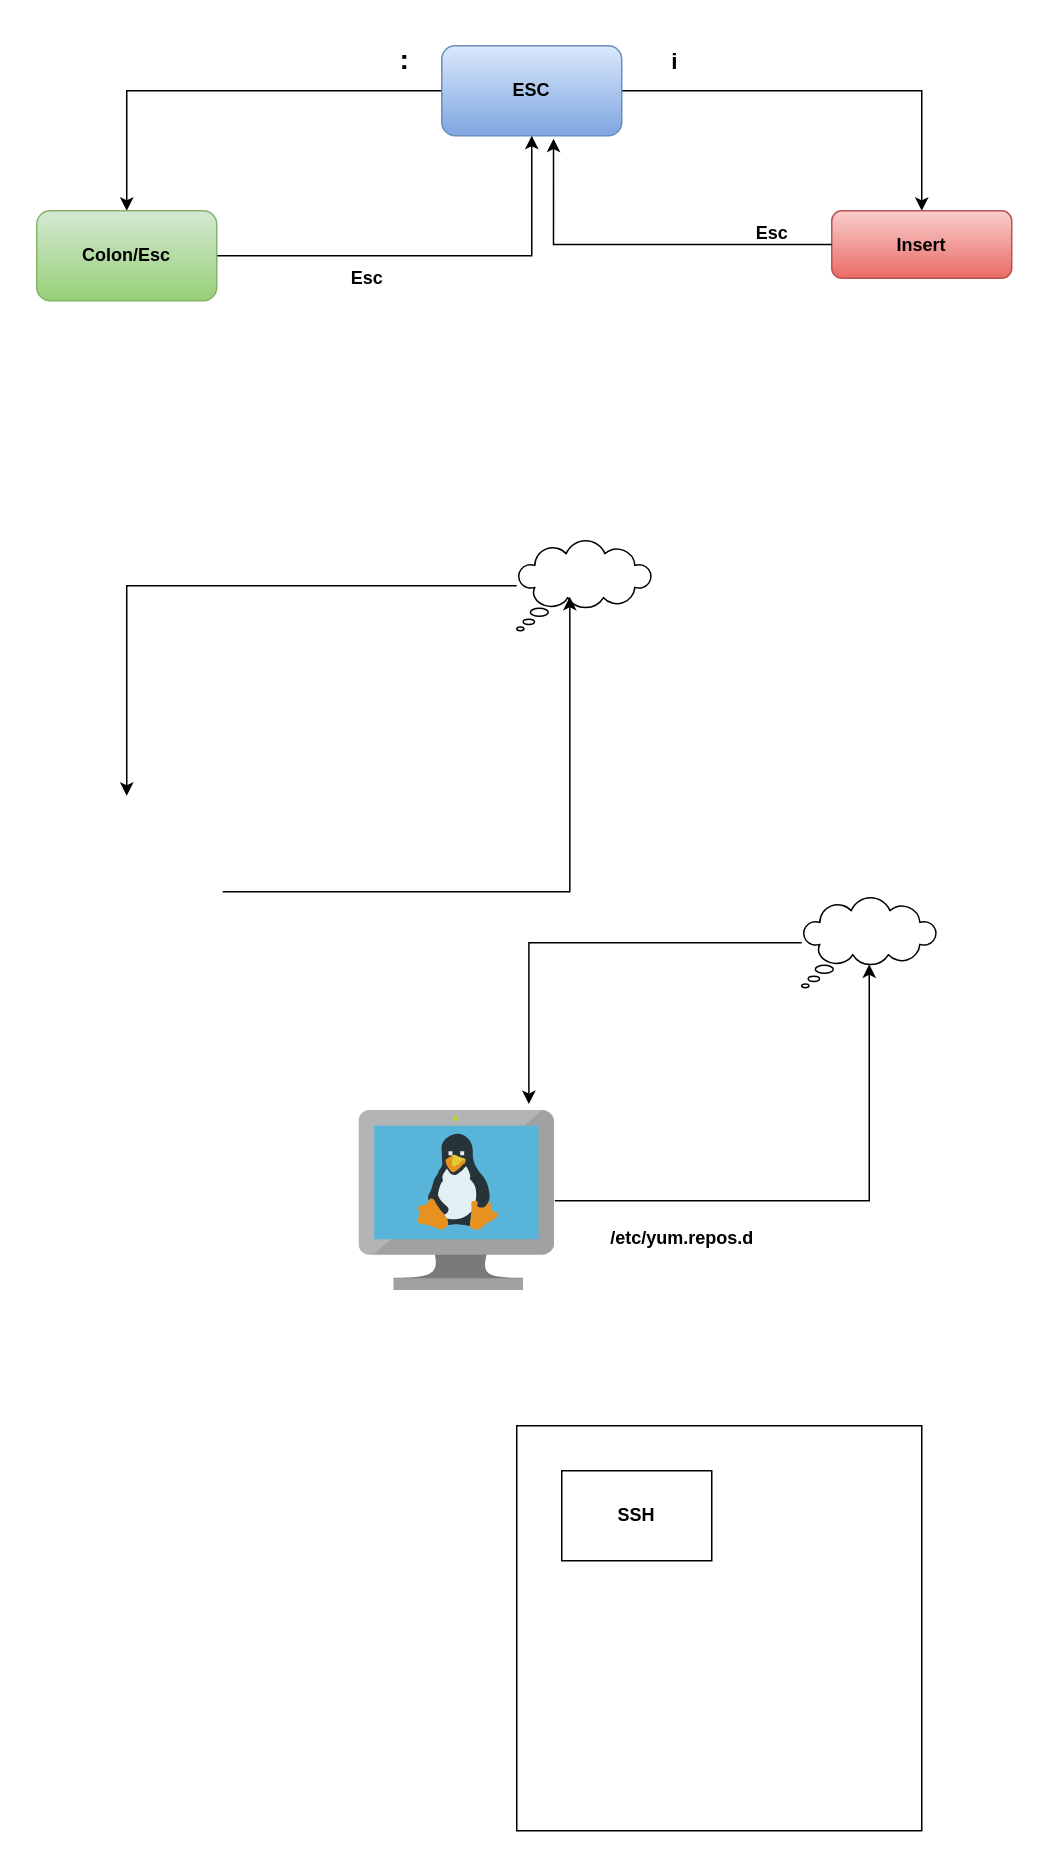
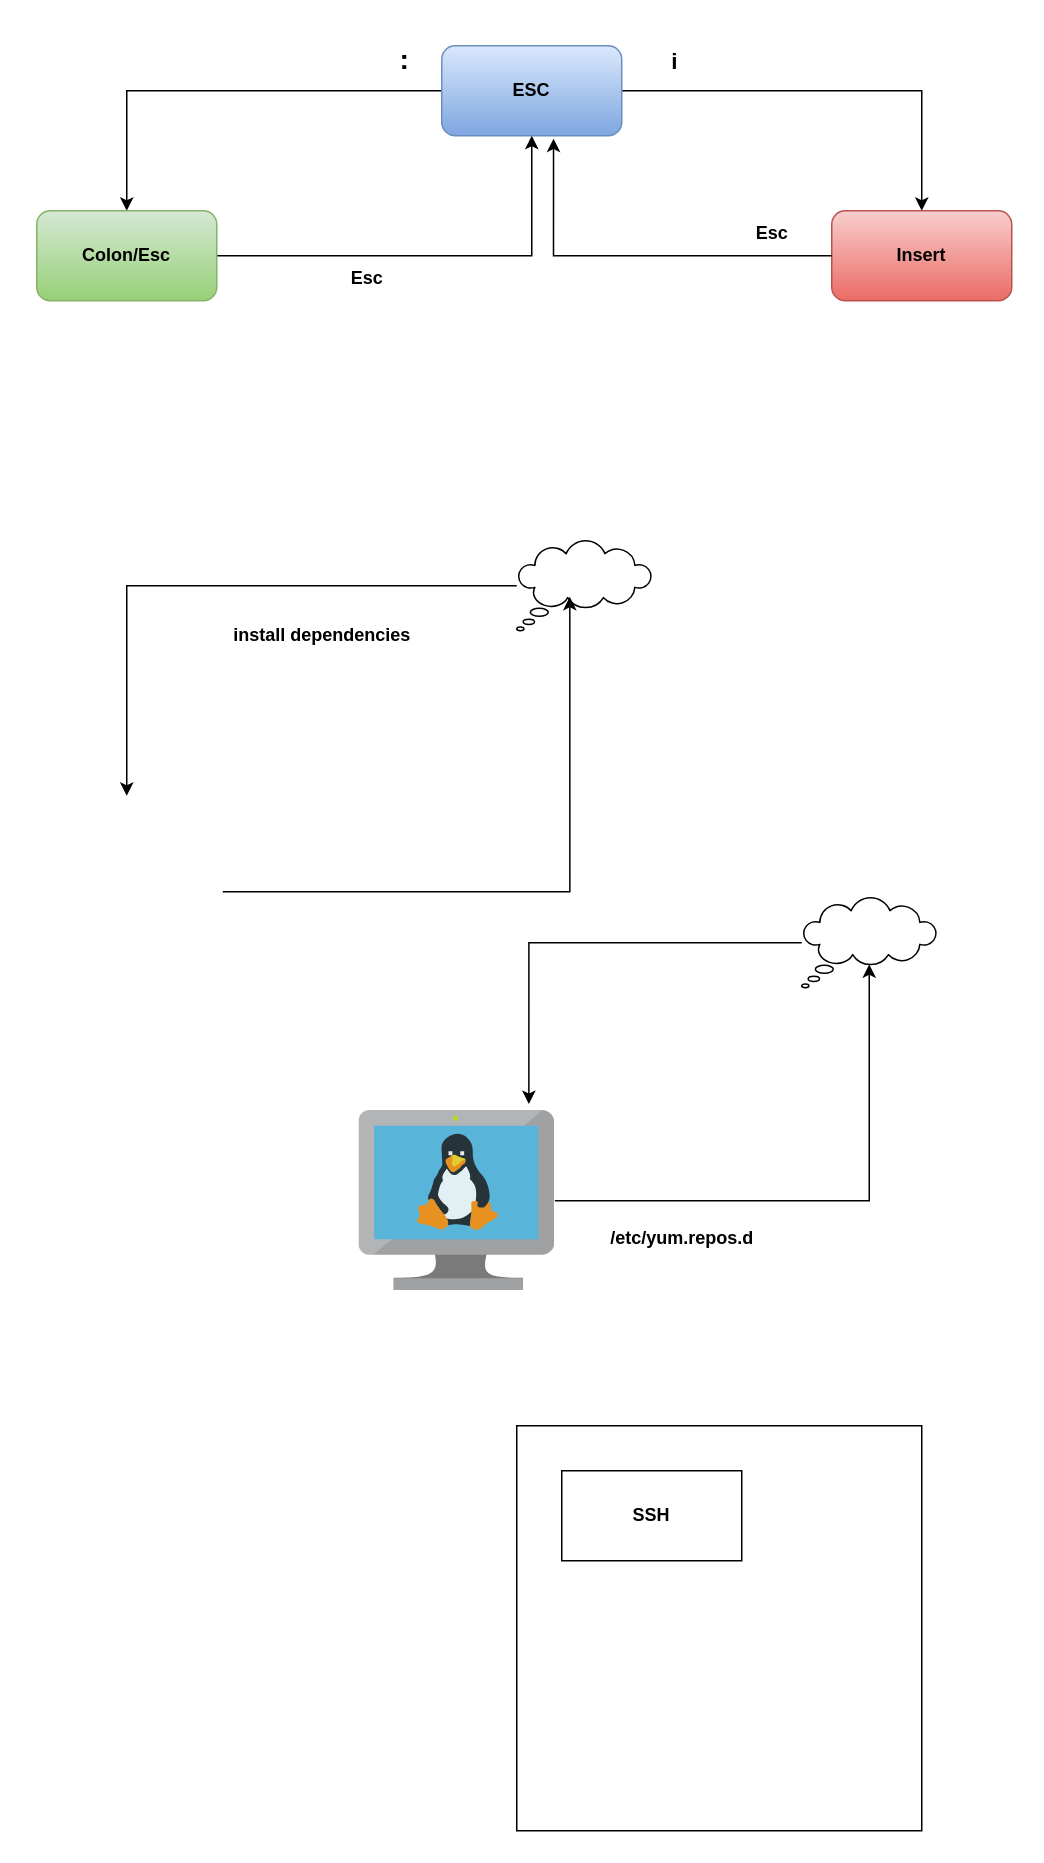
- <mxCell id="7" value="&lt;b&gt;Insert&lt;/b&gt;" style="rounded=1;whiteSpace=wrap;html=1;fillColor=#f8cecc;gradientColor=#ea6b66;strokeColor=#b85450;" parent="1" vertex="1"><mxGeometry x="554" y="140" width="120" height="45" as="geometry" /></mxCell>
+ <mxCell id="7" value="&lt;b&gt;Insert&lt;/b&gt;" style="rounded=1;whiteSpace=wrap;html=1;fillColor=#f8cecc;gradientColor=#ea6b66;strokeColor=#b85450;" parent="1" vertex="1"><mxGeometry x="554" y="140" width="120" height="60" as="geometry" /></mxCell>
+ <mxCell id="17" value="&lt;b&gt;install dependencies&lt;/b&gt;" style="text;html=1;align=center;verticalAlign=middle;resizable=0;points=[];autosize=1;strokeColor=none;fillColor=none;" vertex="1" parent="1"><mxGeometry x="144" y="408" width="140" height="30" as="geometry" /></mxCell>
- <mxCell id="24" value="&lt;b&gt;SSH&lt;/b&gt;" style="rounded=0;whiteSpace=wrap;html=1;" vertex="1" parent="1"><mxGeometry x="374" y="980" width="100" height="60" as="geometry" /></mxCell>
+ <mxCell id="24" value="&lt;b&gt;SSH&lt;/b&gt;" style="rounded=0;whiteSpace=wrap;html=1;" vertex="1" parent="1"><mxGeometry x="374" y="980" width="120" height="60" as="geometry" /></mxCell>
